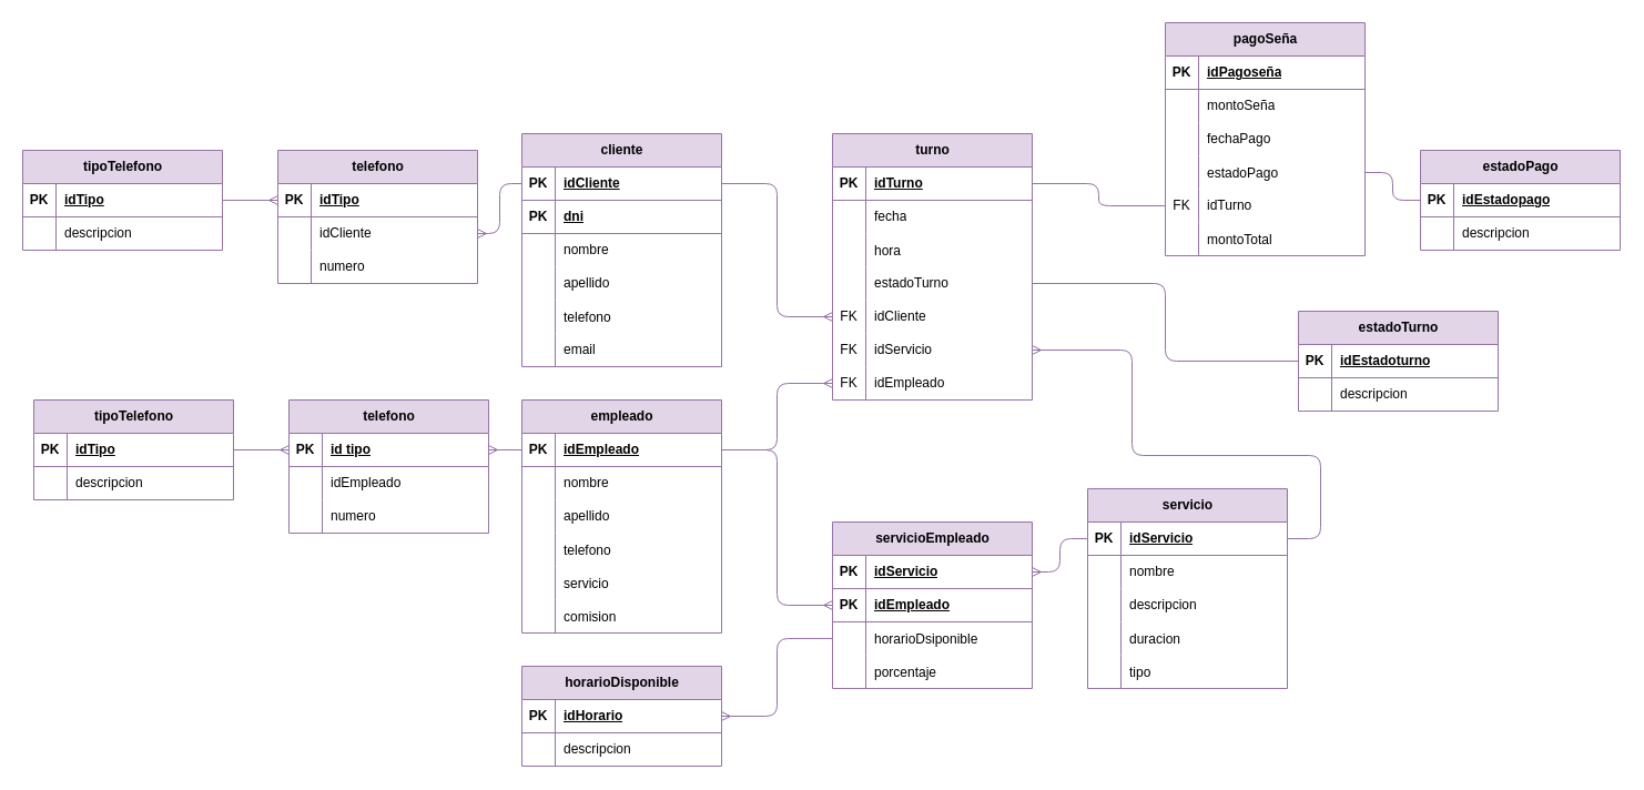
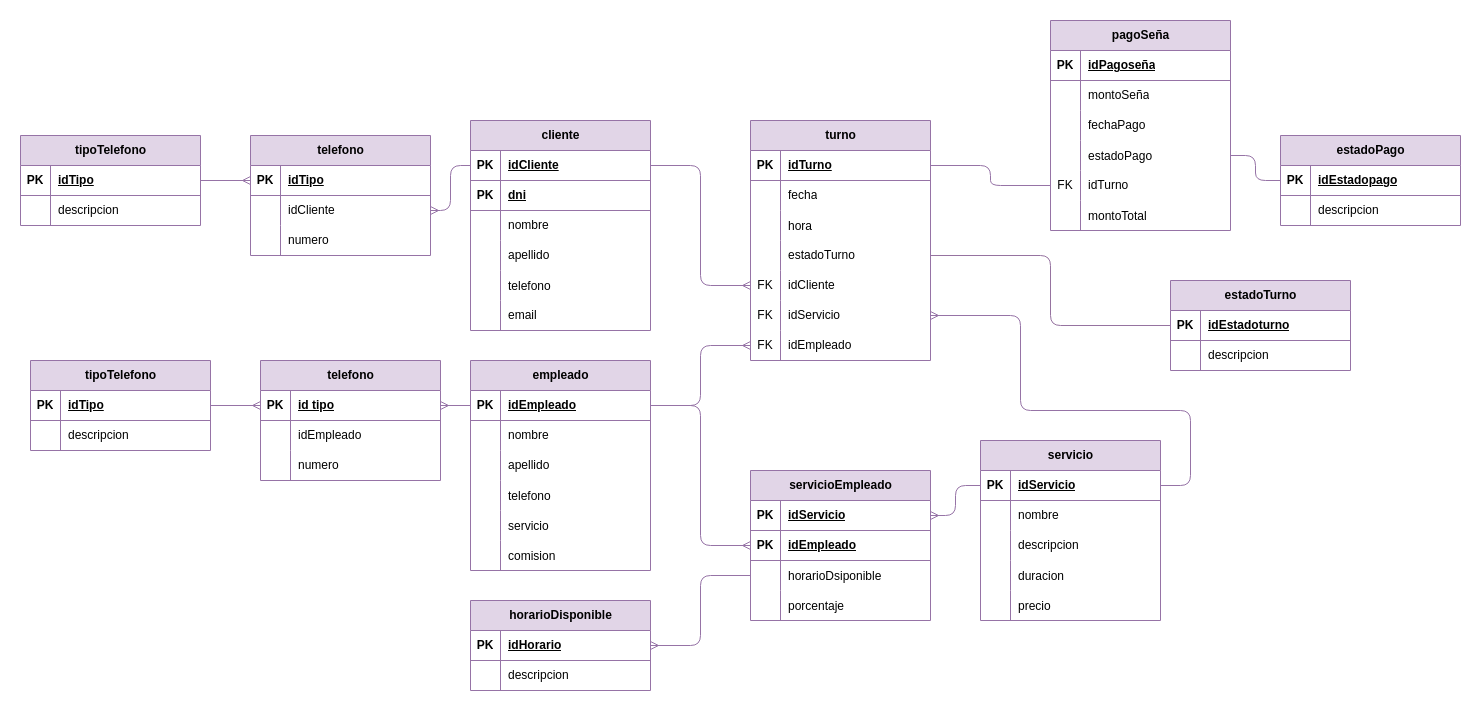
- <mxCell id="36" value="tipo" style="shape=partialRectangle;connectable=0;fillColor=none;top=0;left=0;bottom=0;right=0;align=left;spacingLeft=6;overflow=hidden;" vertex="1" parent="34"><mxGeometry x="30" width="150" height="30" as="geometry"><mxRectangle width="150" height="30" as="alternateBounds" /></mxGeometry></mxCell>
+ <mxCell id="36" value="precio" style="shape=partialRectangle;connectable=0;fillColor=none;top=0;left=0;bottom=0;right=0;align=left;spacingLeft=6;overflow=hidden;" vertex="1" parent="34"><mxGeometry x="30" width="150" height="30" as="geometry"><mxRectangle width="150" height="30" as="alternateBounds" /></mxGeometry></mxCell>
